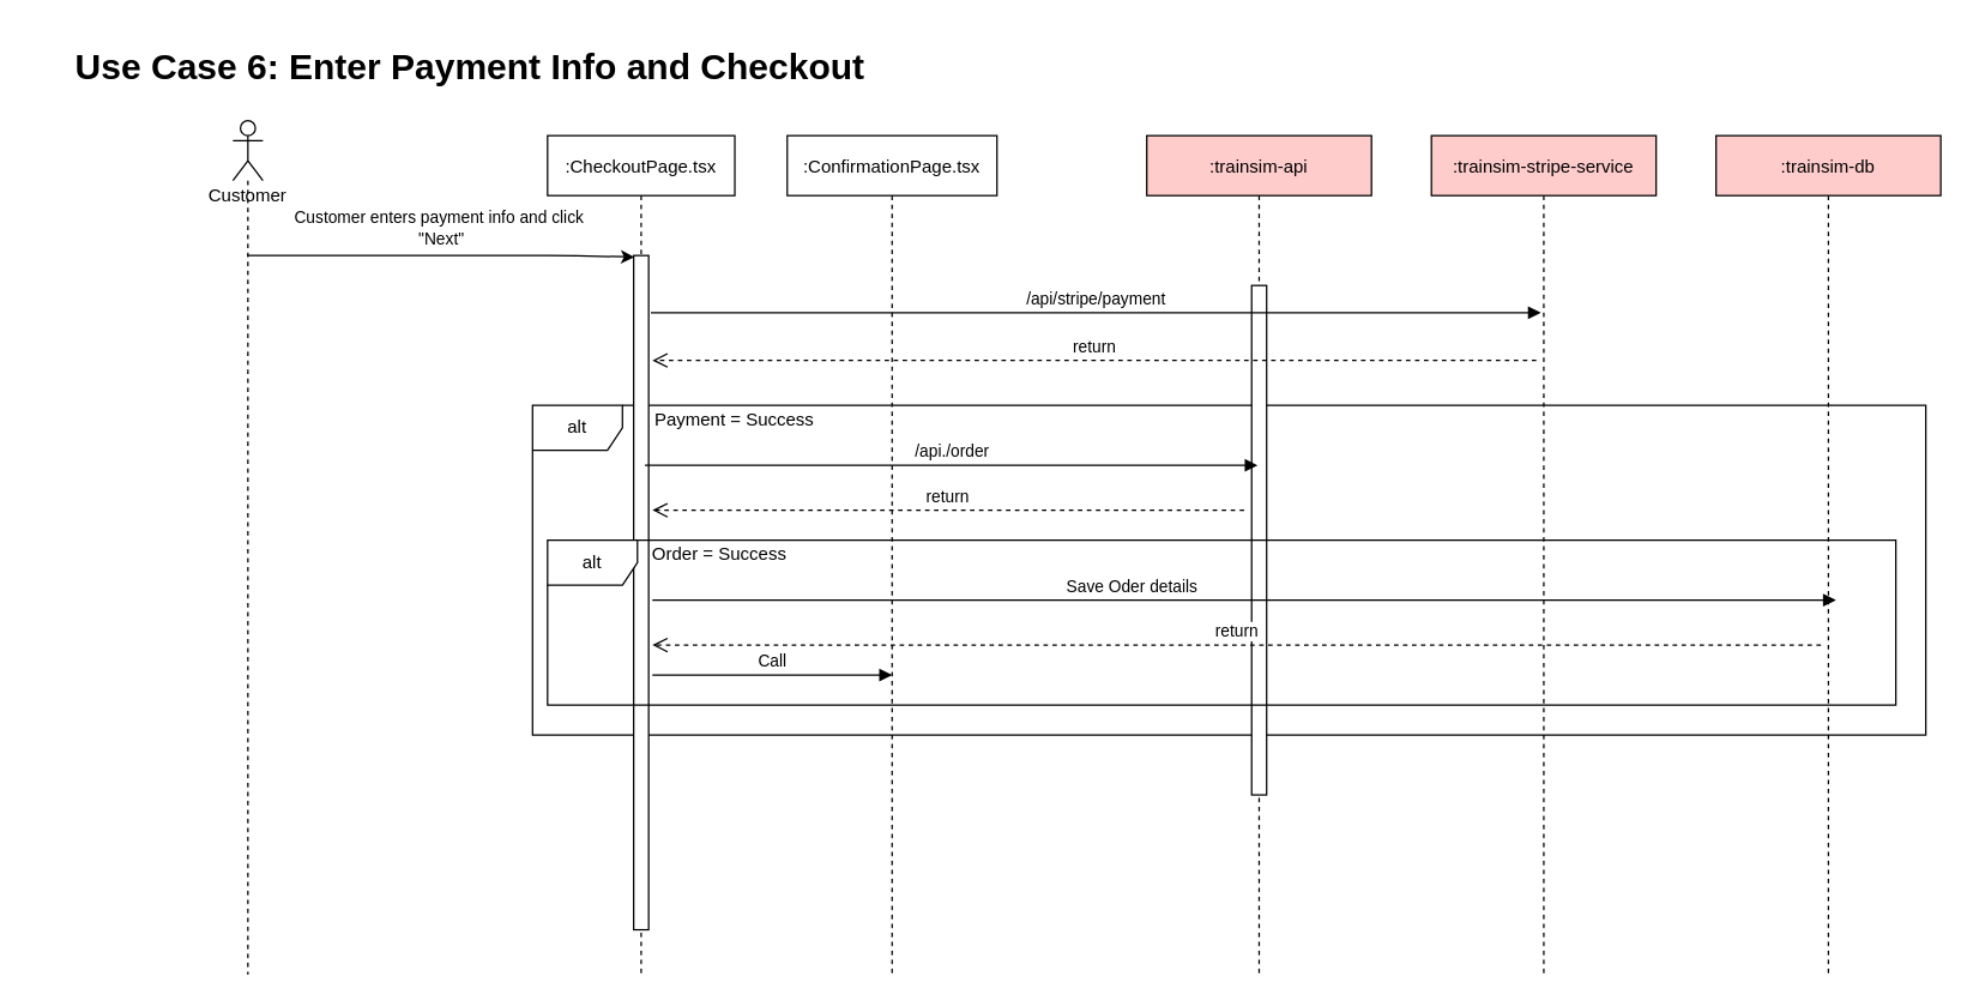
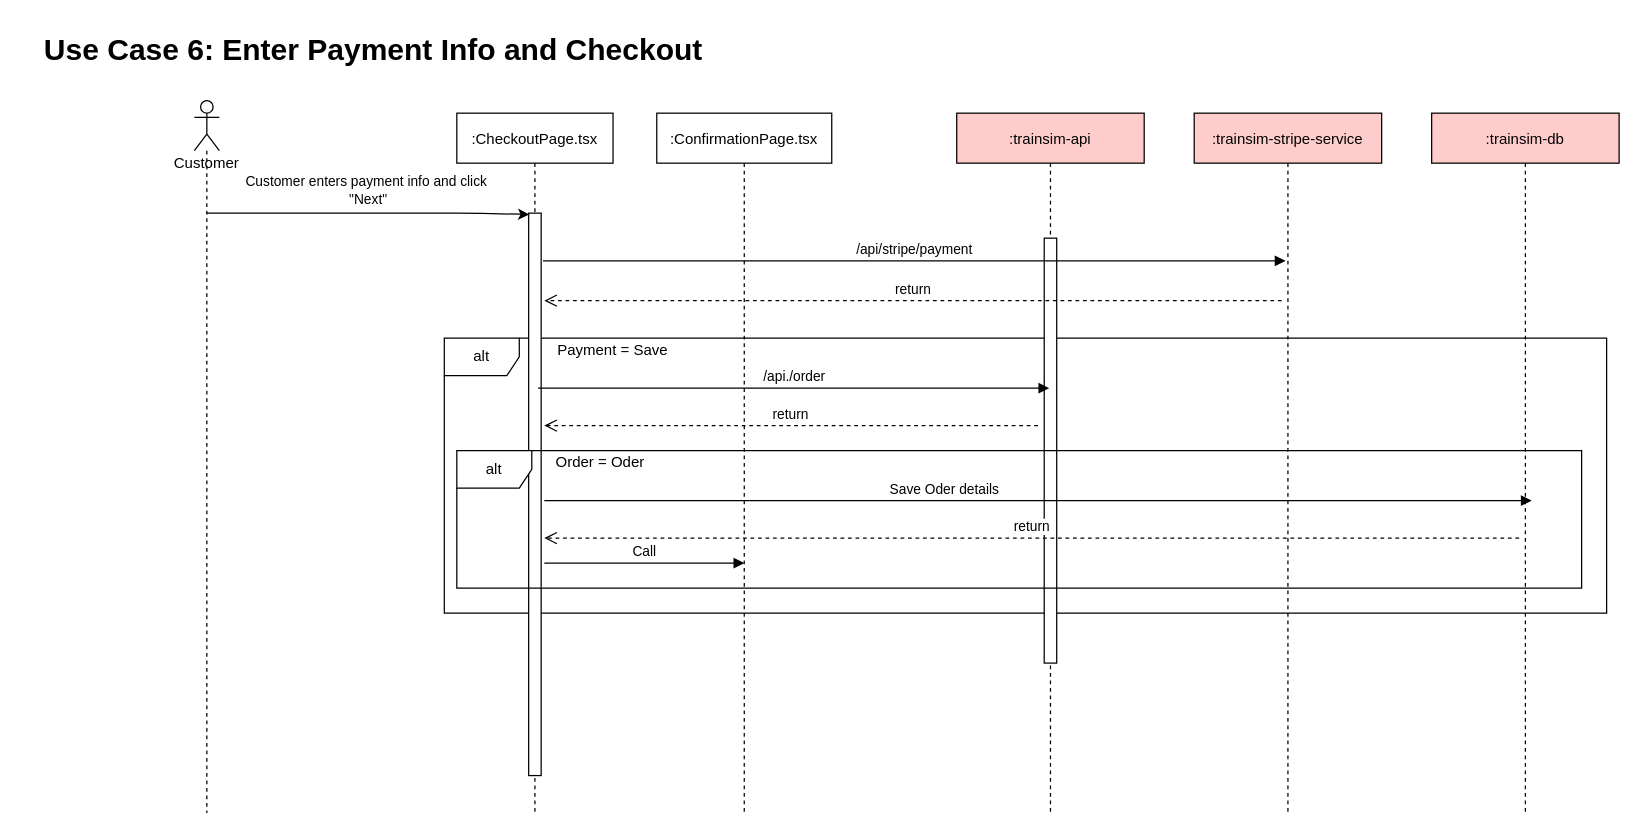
- <mxCell id="7" value="Use Case 6: Enter Payment Info and Checkout" style="text;strokeColor=none;fillColor=none;html=1;fontSize=24;fontStyle=1;verticalAlign=middle;align=center;" vertex="1" parent="1"><mxGeometry x="35" y="25" width="555" height="40" as="geometry" /></mxCell>
+ <mxCell id="7" value="Use Case 6: Enter Payment Info and Checkout" style="text;strokeColor=none;fillColor=none;html=1;fontSize=24;fontStyle=1;verticalAlign=middle;align=center;" vertex="1" parent="1"><mxGeometry x="20" width="555" height="40" as="geometry" y="20" /></mxCell>
- <mxCell id="16" value="Payment = Success" style="text;html=1;strokeColor=none;fillColor=none;align=center;verticalAlign=middle;whiteSpace=wrap;rounded=0;" vertex="1" parent="1"><mxGeometry x="435" y="270" width="110" height="20" as="geometry" /></mxCell>
+ <mxCell id="16" value="Payment = Save" style="text;html=1;strokeColor=none;fillColor=none;align=center;verticalAlign=middle;whiteSpace=wrap;rounded=0;" vertex="1" parent="1"><mxGeometry x="435" y="270" width="110" height="20" as="geometry" /></mxCell>
- <mxCell id="18" value="Order = Success" style="text;html=1;strokeColor=none;fillColor=none;align=center;verticalAlign=middle;whiteSpace=wrap;rounded=0;" vertex="1" parent="1"><mxGeometry x="425" y="360" width="110" height="20" as="geometry" /></mxCell>
+ <mxCell id="18" value="Order = Oder" style="text;html=1;strokeColor=none;fillColor=none;align=center;verticalAlign=middle;whiteSpace=wrap;rounded=0;" vertex="1" parent="1"><mxGeometry x="425" y="360" width="110" height="20" as="geometry" /></mxCell>
